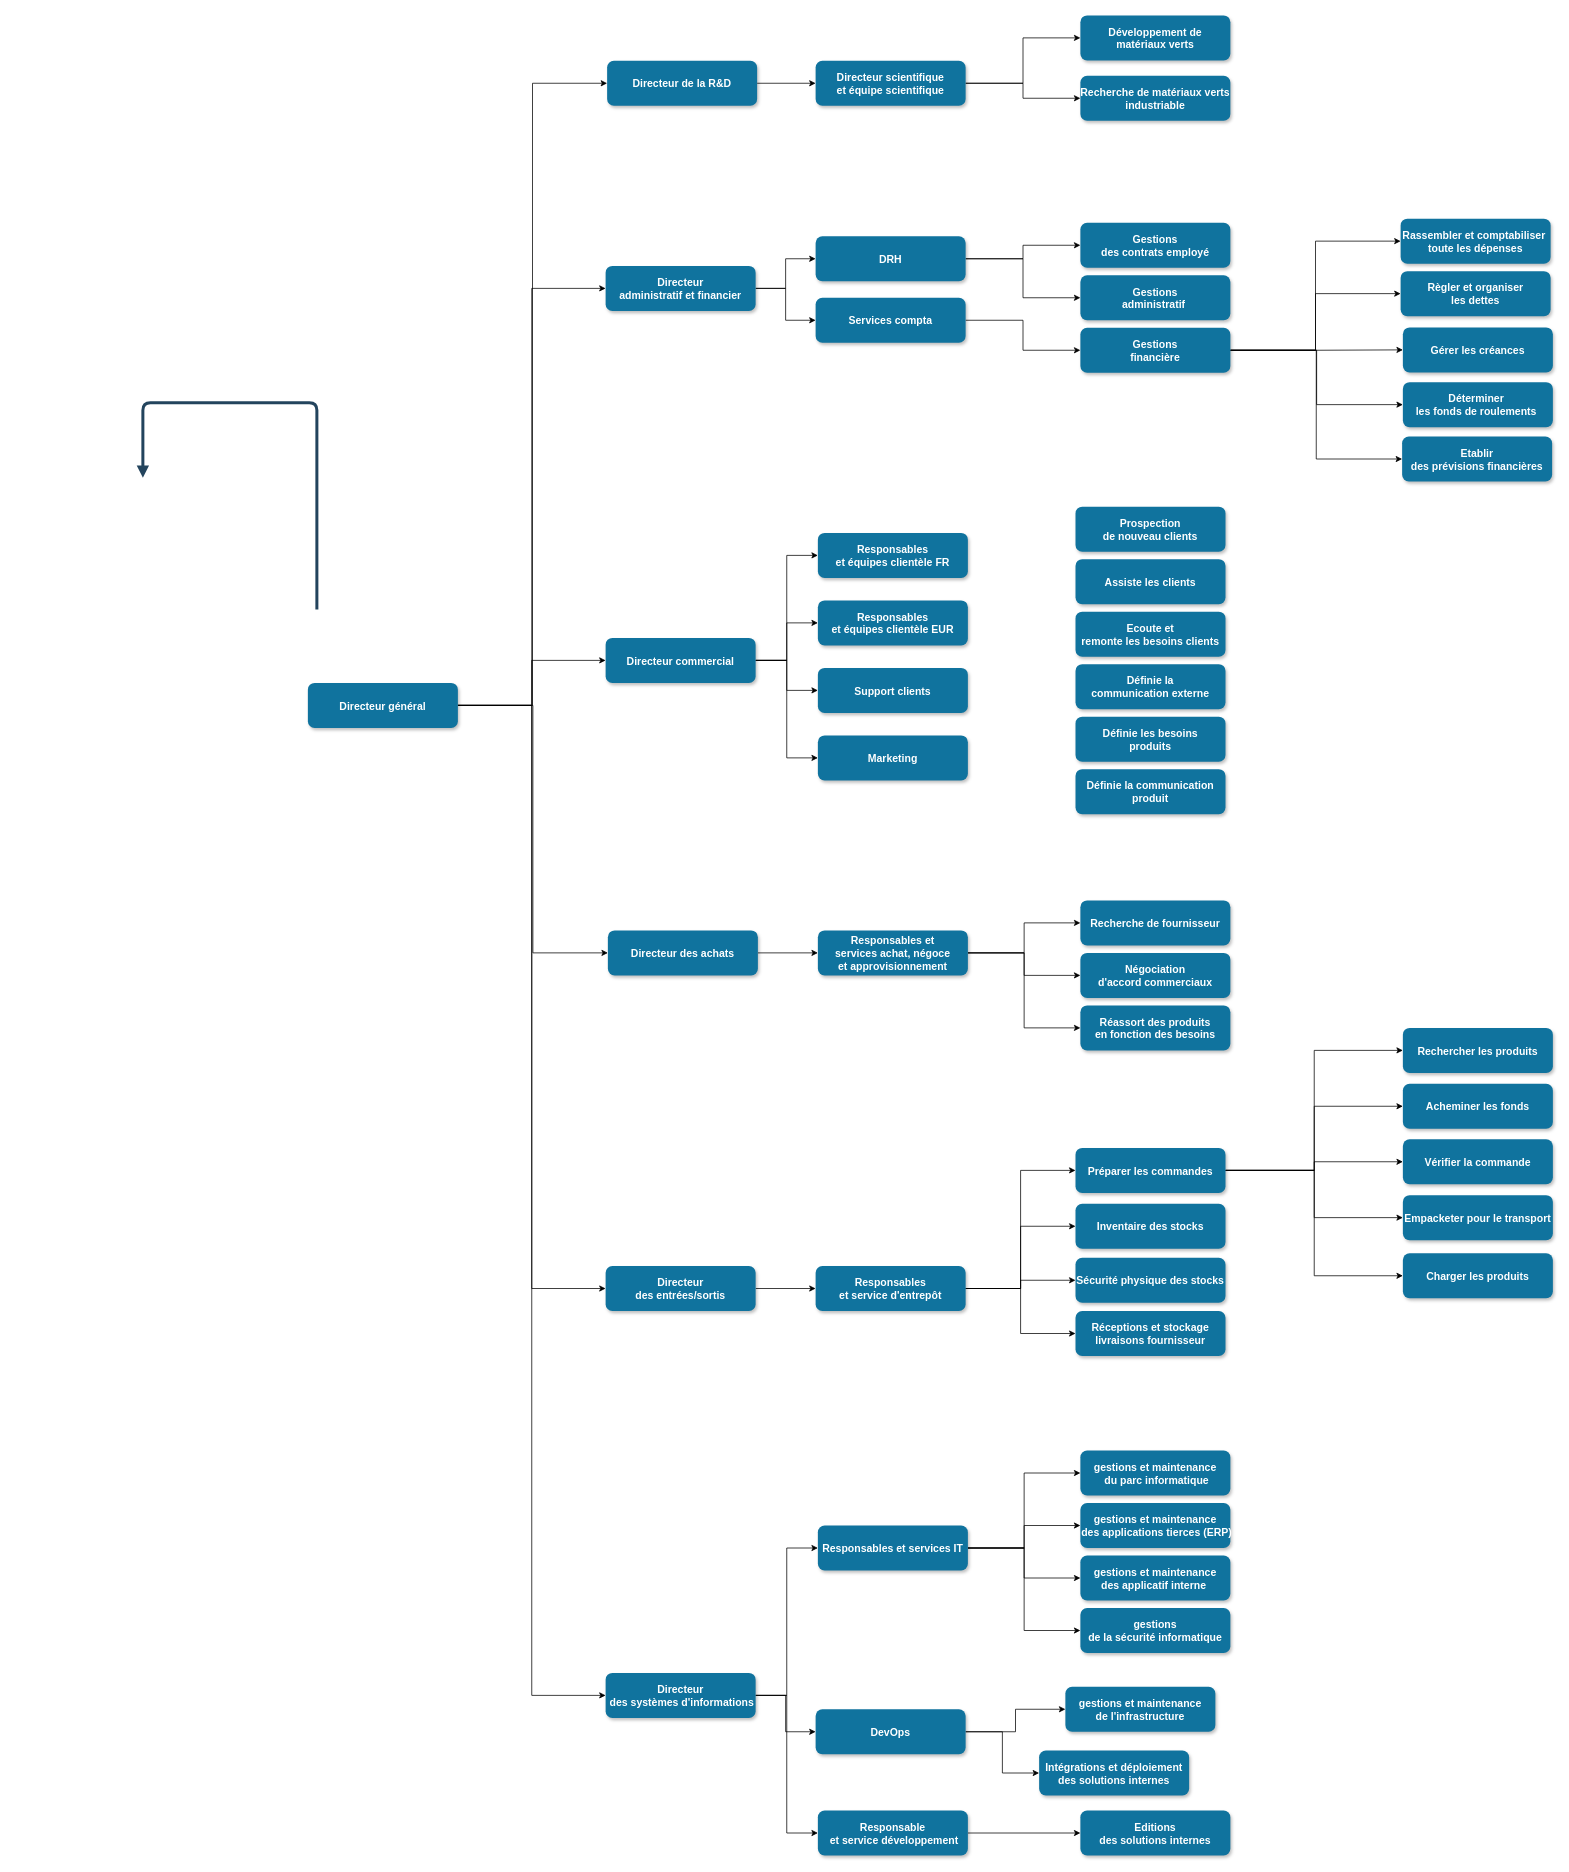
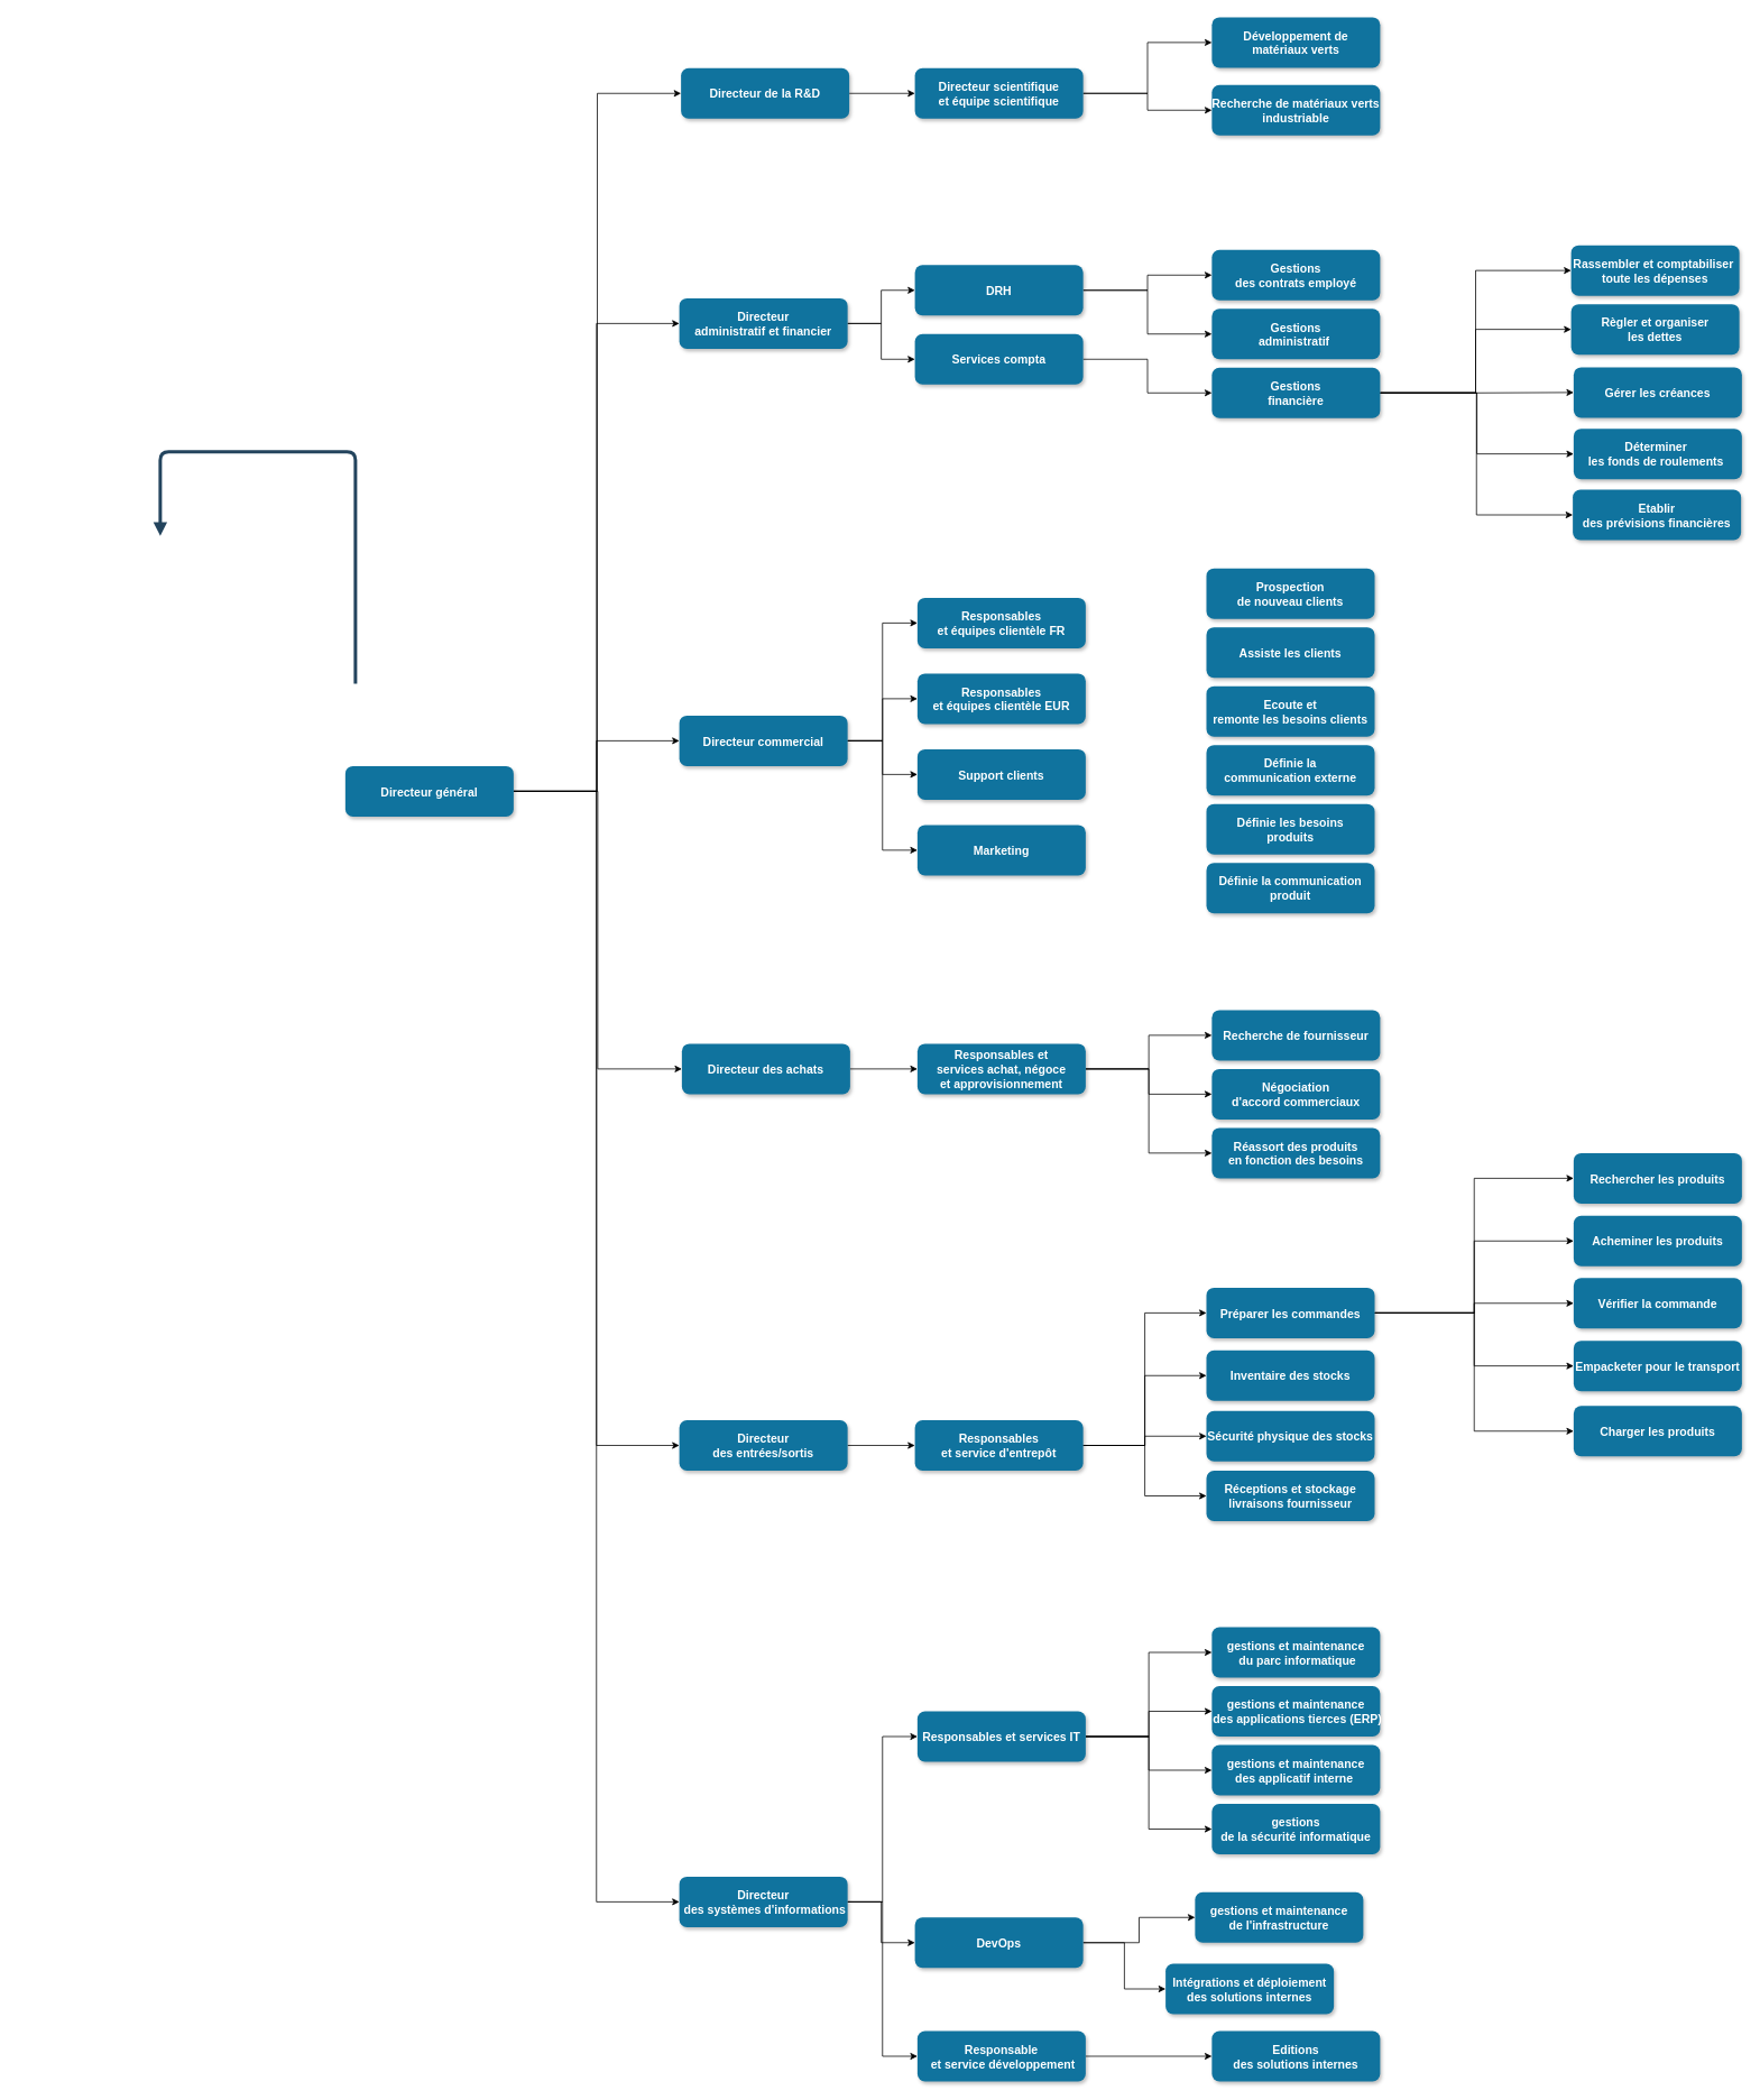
- <mxCell id="100" value="Acheminer les fonds" style="rounded=1;fillColor=#10739E;strokeColor=none;shadow=1;gradientColor=none;fontStyle=1;fontColor=#FFFFFF;fontSize=14;" parent="1" vertex="1"><mxGeometry x="1870" y="1444.5" width="200" height="60" as="geometry" /></mxCell>
+ <mxCell id="100" value="Acheminer les produits" style="rounded=1;fillColor=#10739E;strokeColor=none;shadow=1;gradientColor=none;fontStyle=1;fontColor=#FFFFFF;fontSize=14;" parent="1" vertex="1"><mxGeometry x="1870" y="1444.5" width="200" height="60" as="geometry" /></mxCell>
